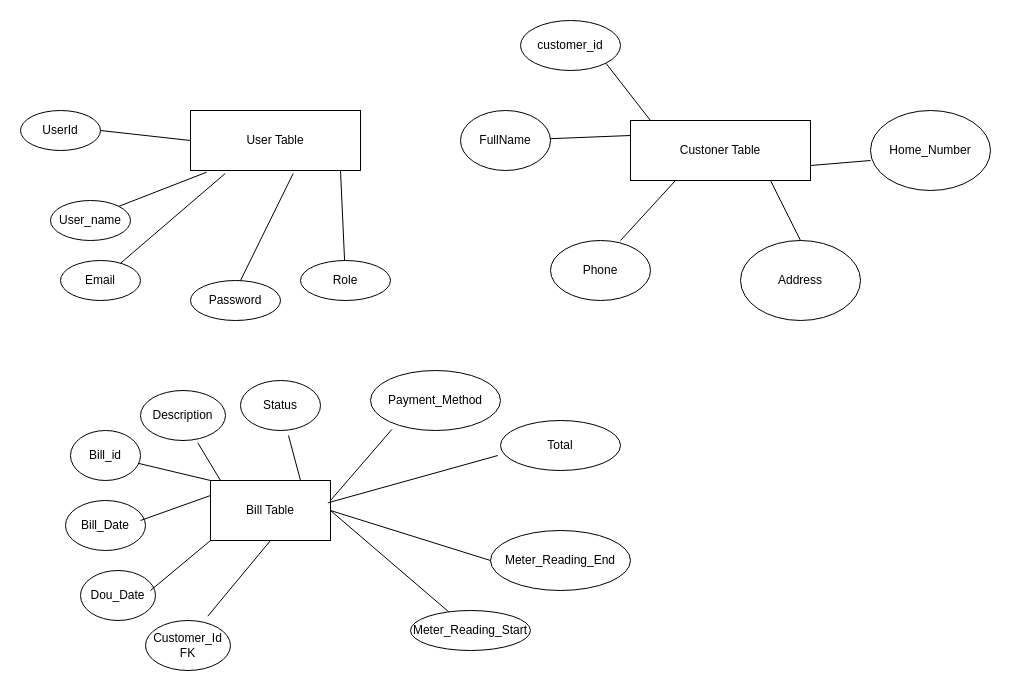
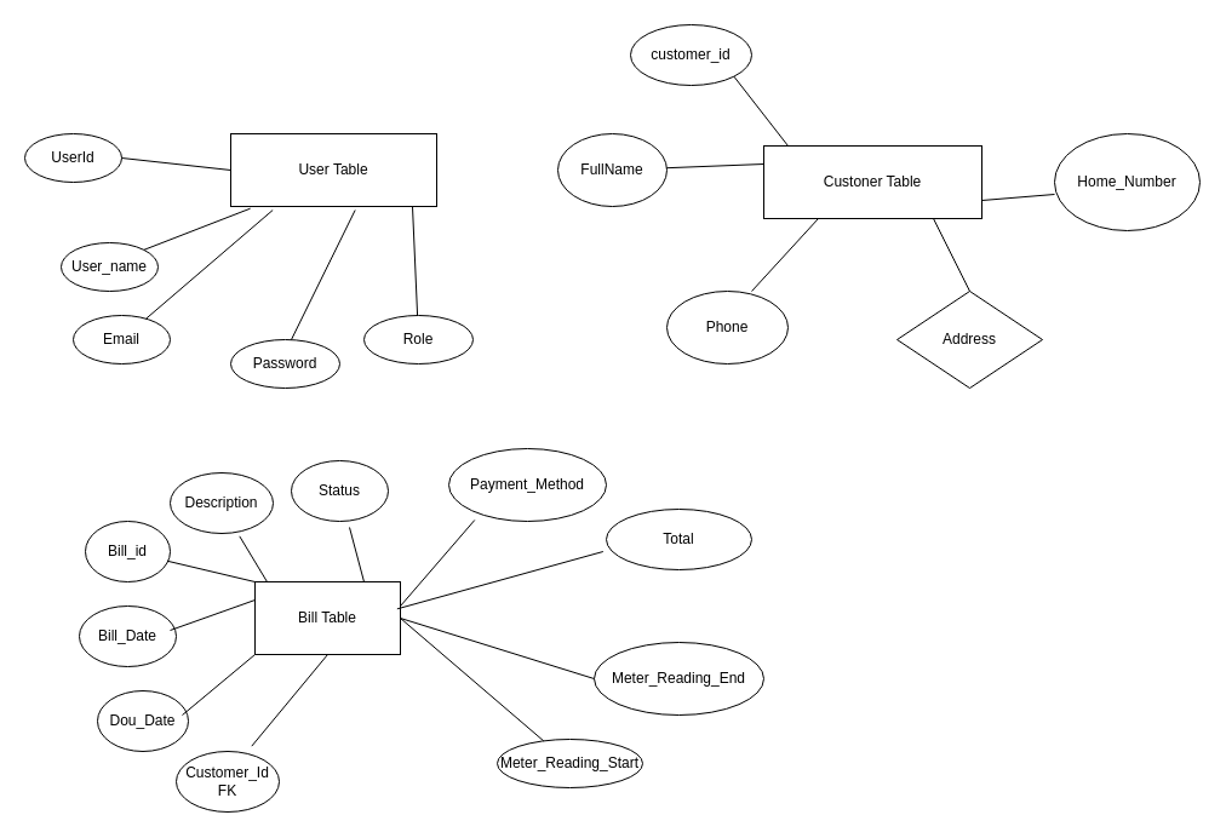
- <mxCell id="15" value="Address" style="ellipse;whiteSpace=wrap;html=1;" vertex="1" parent="1"><mxGeometry y="240" width="120" height="80" as="geometry" x="740" /></mxCell>
+ <mxCell id="15" value="Address" style="rhombus;whiteSpace=wrap;html=1;" vertex="1" parent="1"><mxGeometry y="240" width="120" height="80" as="geometry" x="740" /></mxCell>
